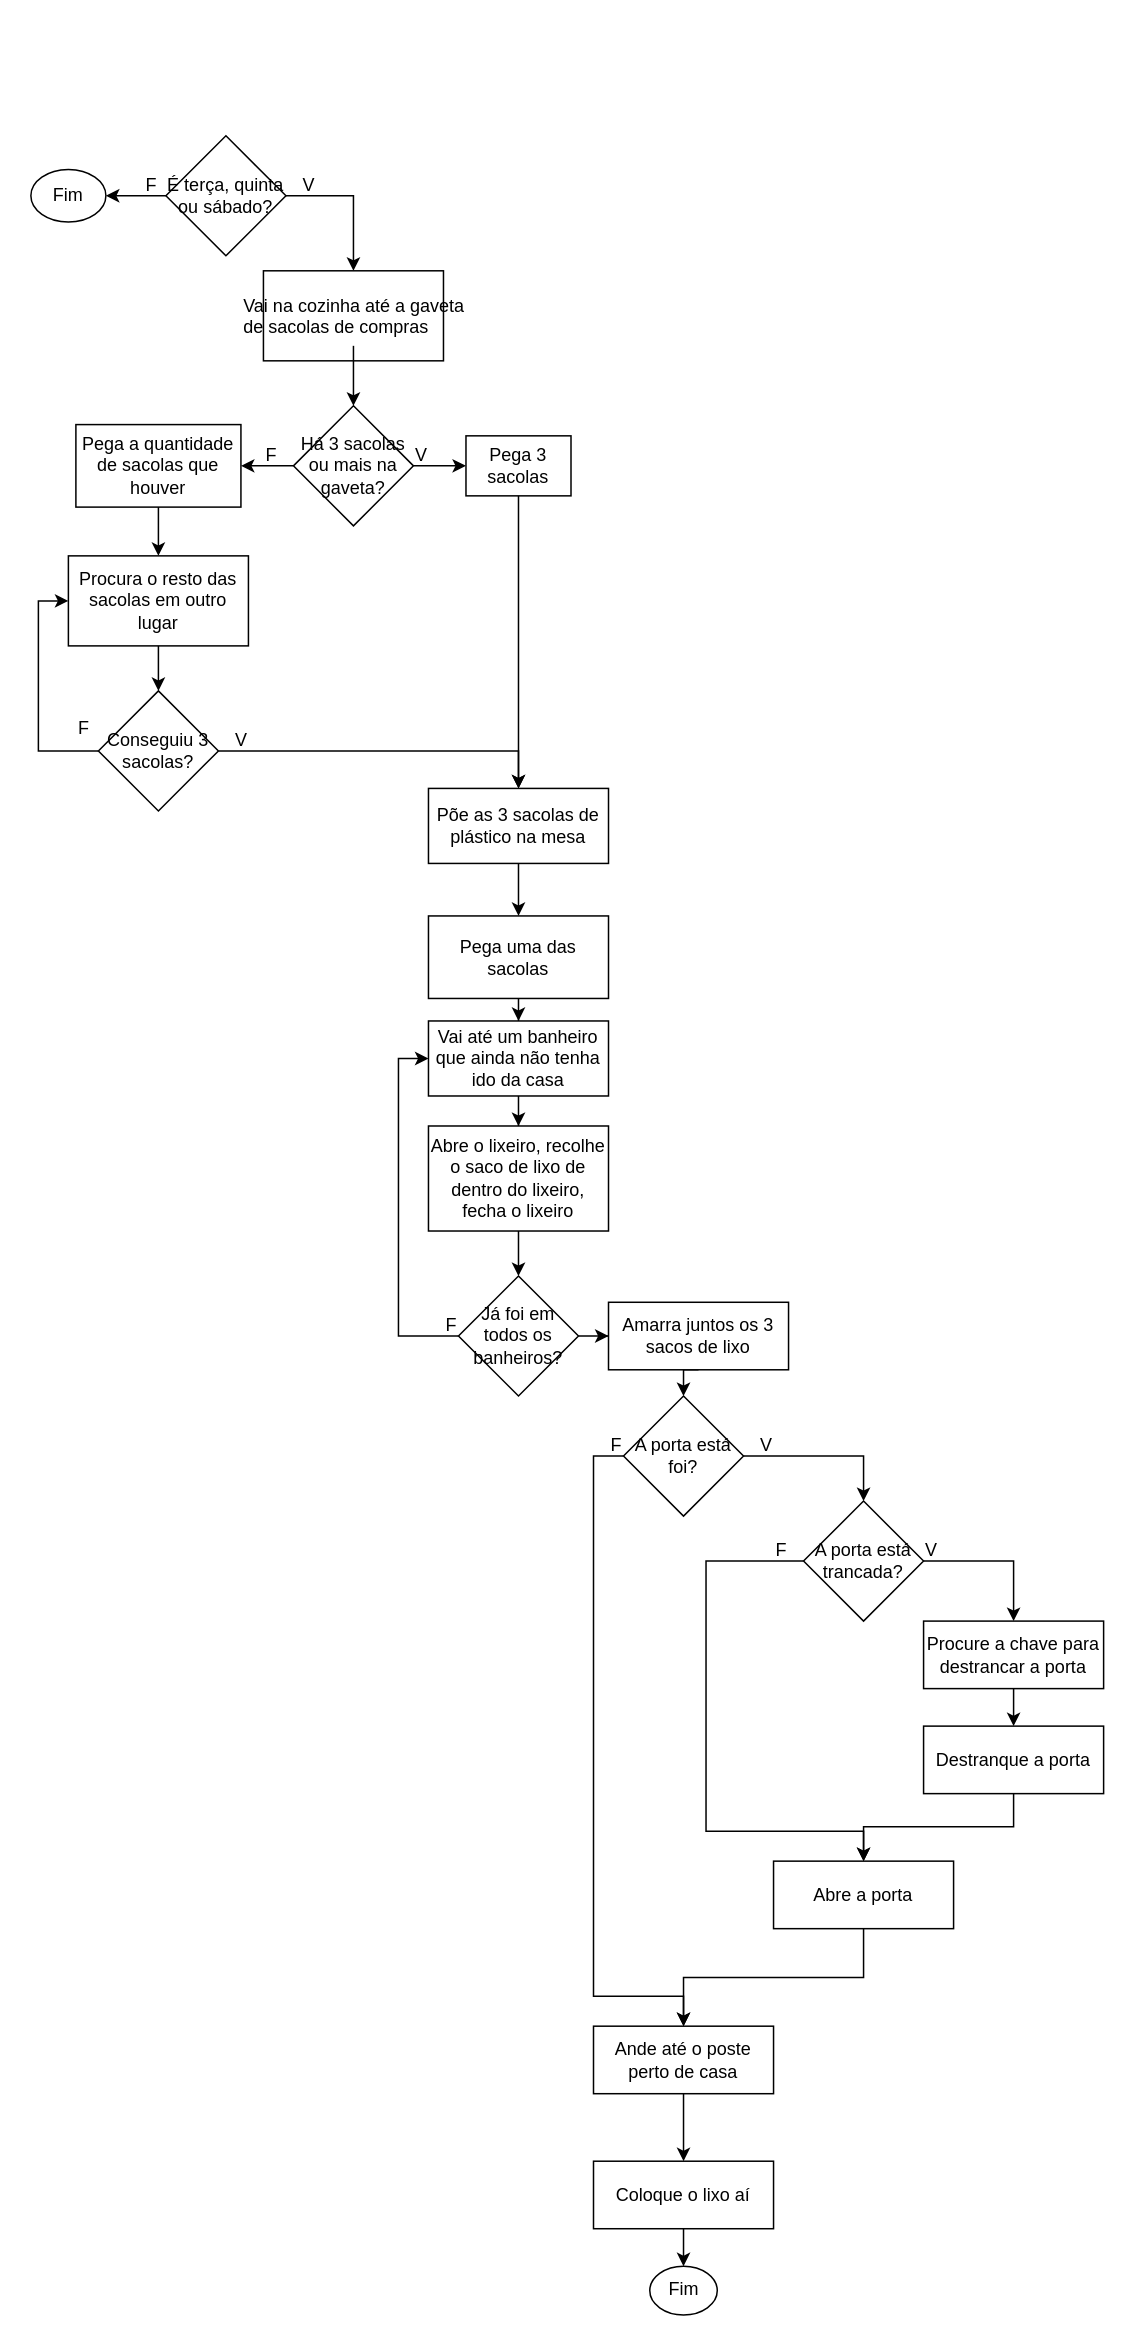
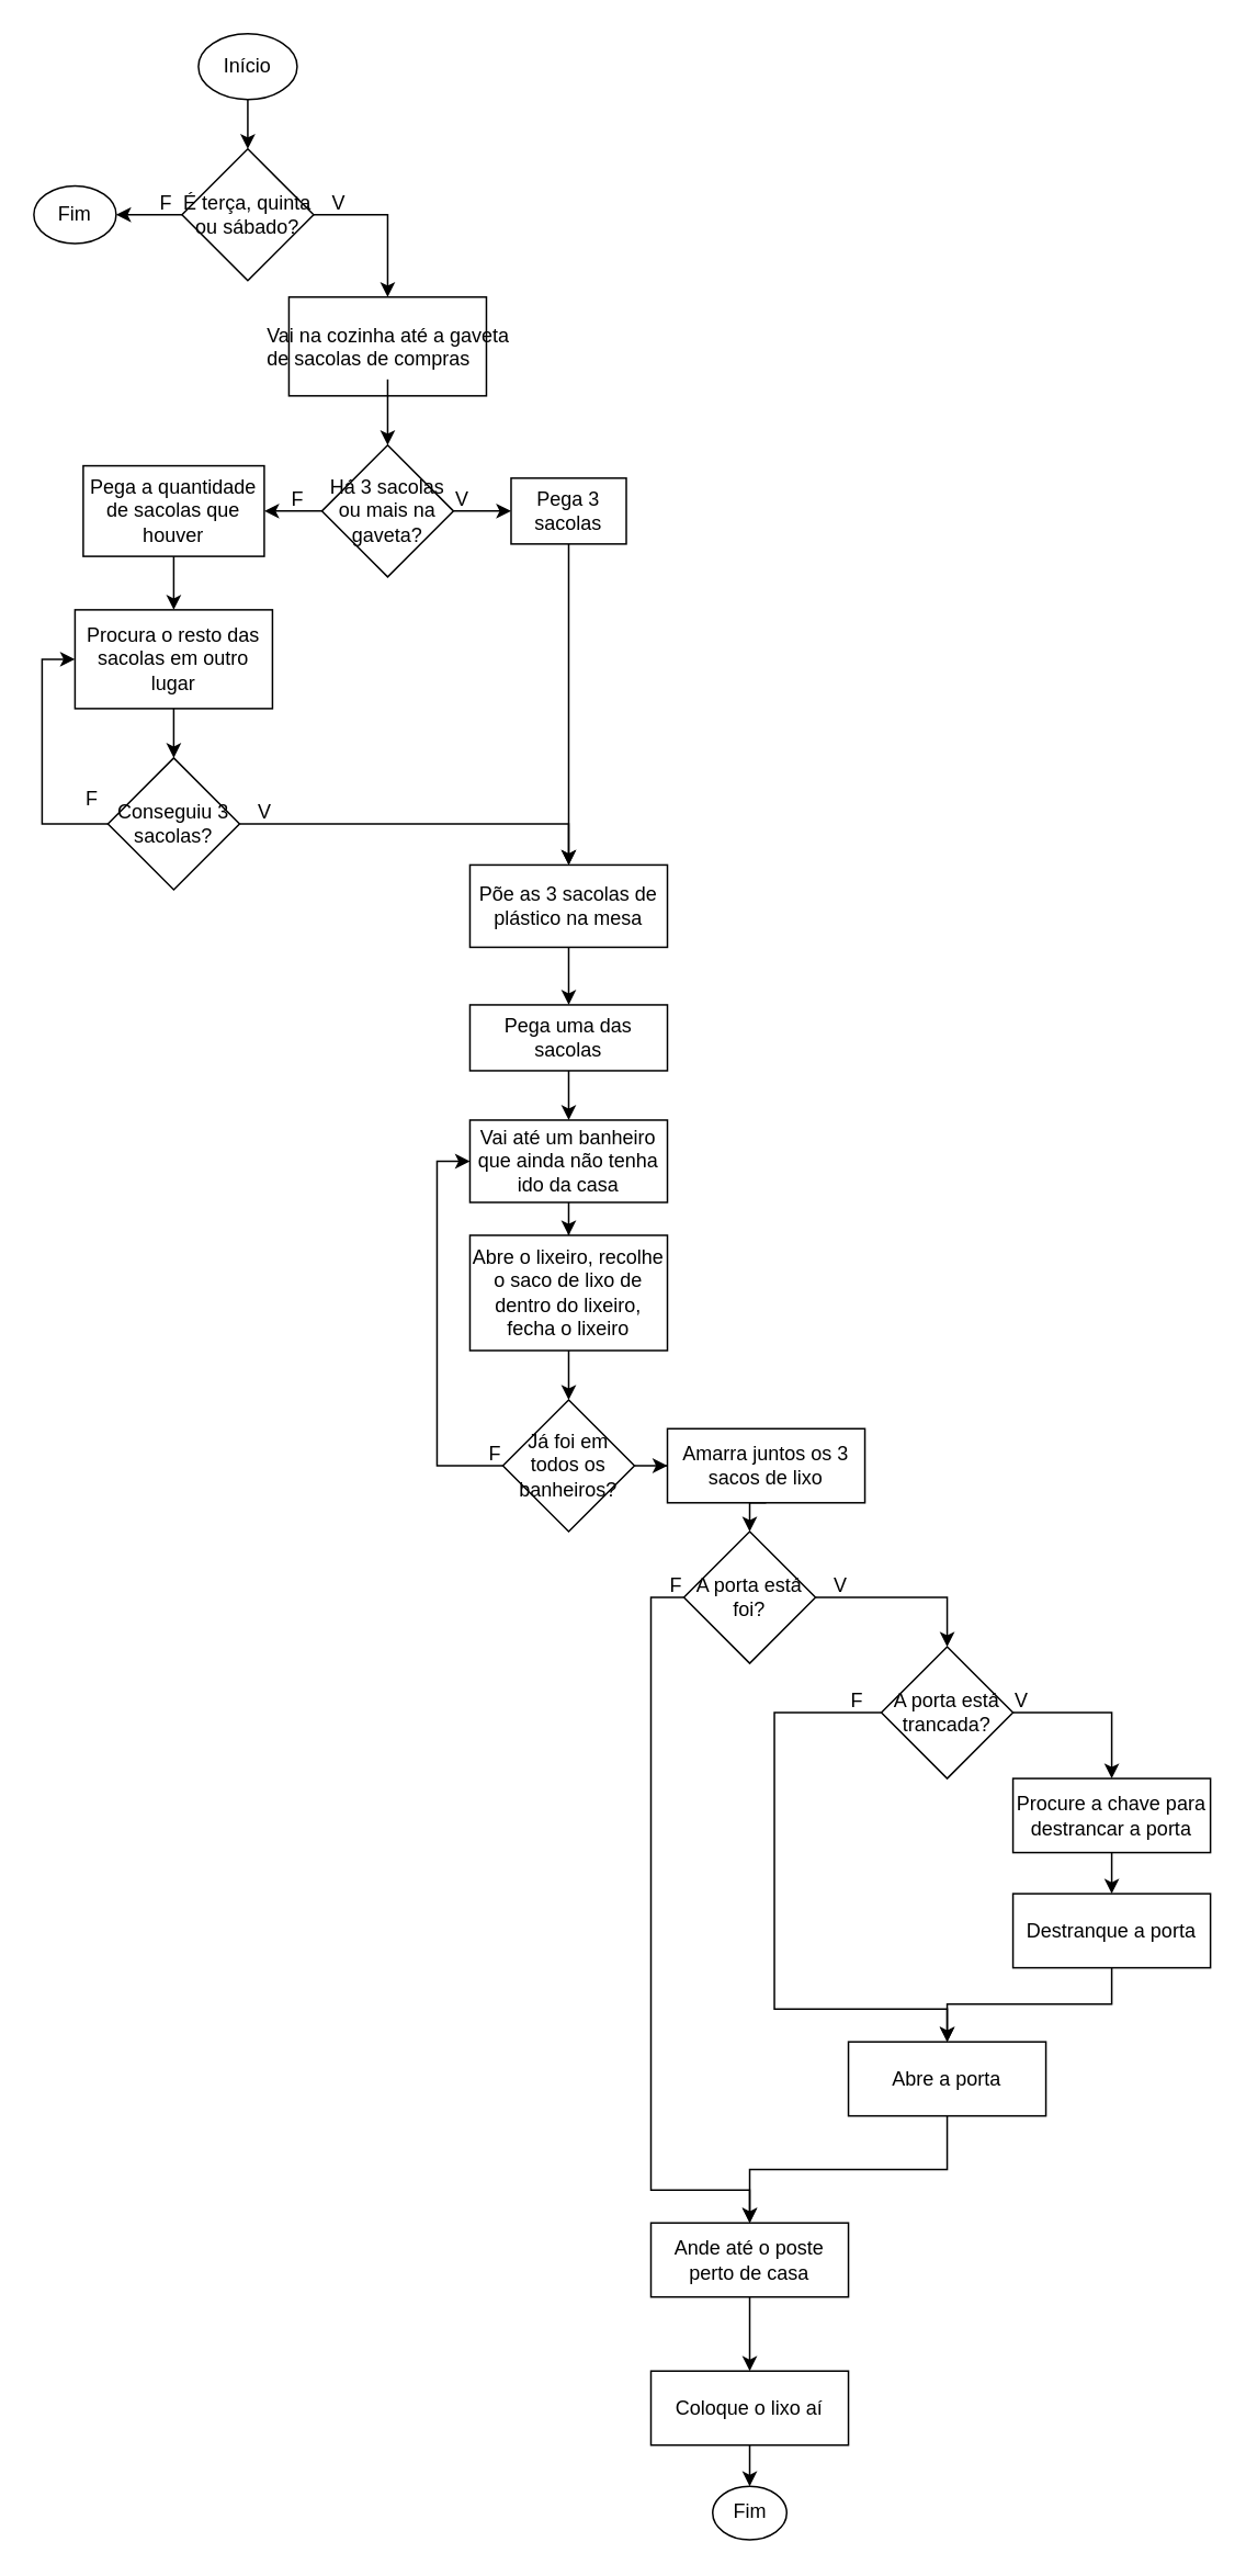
+ <mxCell id="3" value="Início" style="ellipse;whiteSpace=wrap;html=1;" parent="1" vertex="1"><mxGeometry x="120" y="20" width="60" height="40" as="geometry" /></mxCell>
+ <mxCell id="2" value="" style="edgeStyle=orthogonalEdgeStyle;rounded=0;orthogonalLoop=1;jettySize=auto;html=1;" parent="1" source="3" target="6" edge="1"><mxGeometry relative="1" as="geometry" /></mxCell>
- <mxCell id="33" value="Pega uma das sacolas" style="whiteSpace=wrap;html=1;rounded=0;" parent="1" vertex="1"><mxGeometry x="285" y="610" width="120" height="55" as="geometry" /></mxCell>
+ <mxCell id="33" value="Pega uma das sacolas" style="whiteSpace=wrap;html=1;rounded=0;" parent="1" vertex="1"><mxGeometry x="285" y="610" width="120" height="40" as="geometry" /></mxCell>
